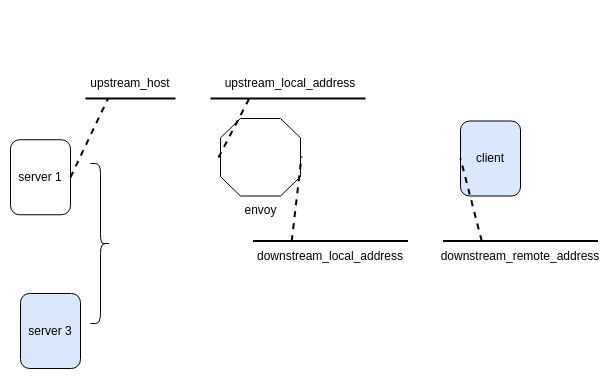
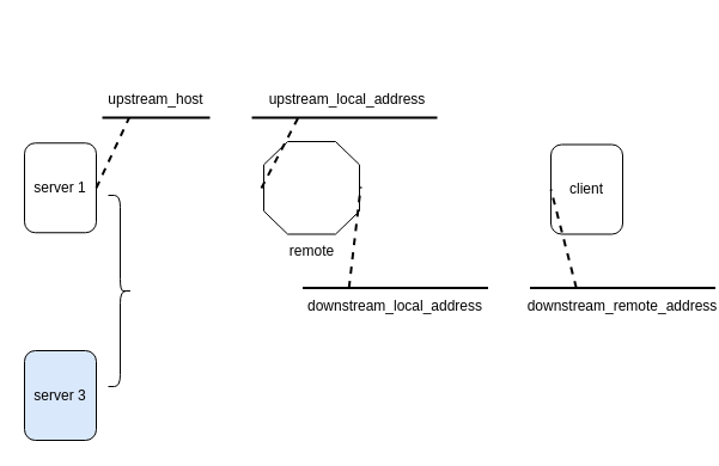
- <mxCell id="3" value="client" style="rounded=1;whiteSpace=wrap;html=1;fillColor=#dae8fc;" vertex="1" parent="1"><mxGeometry x="460" y="120.5" width="60" height="75" as="geometry" /></mxCell>
+ <mxCell id="3" value="client" style="rounded=1;whiteSpace=wrap;html=1;" vertex="1" parent="1"><mxGeometry x="460" y="120.5" width="60" height="75" as="geometry" /></mxCell>
- <mxCell id="4" value="server 1" style="rounded=1;whiteSpace=wrap;html=1;" vertex="1" parent="1"><mxGeometry x="10" y="139.25" width="60" height="75" as="geometry" /></mxCell>
+ <mxCell id="4" value="server 1" style="rounded=1;whiteSpace=wrap;html=1;" vertex="1" parent="1"><mxGeometry x="20" y="119.25" width="60" height="75" as="geometry" /></mxCell>
- <mxCell id="2" value="envoy" style="verticalLabelPosition=bottom;verticalAlign=top;html=1;shape=mxgraph.basic.polygon;polyCoords=[[0.25,0],[0.75,0],[1,0.25],[1,0.75],[0.75,1],[0.25,1],[0,0.75],[0,0.25]];polyline=0;" vertex="1" parent="1"><mxGeometry x="220" y="118" width="80" height="77.5" as="geometry" /></mxCell>
+ <mxCell id="2" value="remote" style="verticalLabelPosition=bottom;verticalAlign=top;html=1;shape=mxgraph.basic.polygon;polyCoords=[[0.25,0],[0.75,0],[1,0.25],[1,0.75],[0.75,1],[0.25,1],[0,0.75],[0,0.25]];polyline=0;" vertex="1" parent="1"><mxGeometry x="220" y="118" width="80" height="77.5" as="geometry" /></mxCell>
